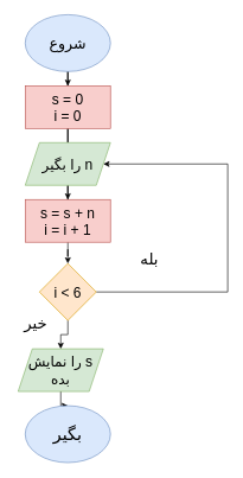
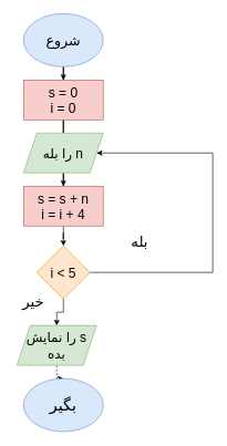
- <mxCell id="7" value="&lt;div style=&quot;direction: rtl;&quot;&gt;&lt;span style=&quot;background-color: initial;&quot;&gt;&lt;font style=&quot;font-size: 20px;&quot;&gt;n را بگیر&lt;/font&gt;&lt;/span&gt;&lt;/div&gt;" style="shape=parallelogram;perimeter=parallelogramPerimeter;whiteSpace=wrap;html=1;fixedSize=1;fillColor=#d5e8d4;strokeColor=#82b366;" vertex="1" parent="1"><mxGeometry x="35" y="200" width="120" height="60" as="geometry" /></mxCell>
+ <mxCell id="7" value="&lt;div style=&quot;direction: rtl;&quot;&gt;&lt;span style=&quot;background-color: initial;&quot;&gt;&lt;font style=&quot;font-size: 20px;&quot;&gt;n را بله&lt;/font&gt;&lt;/span&gt;&lt;/div&gt;" style="shape=parallelogram;perimeter=parallelogramPerimeter;whiteSpace=wrap;html=1;fixedSize=1;fillColor=#d5e8d4;strokeColor=#82b366;" vertex="1" parent="1"><mxGeometry x="35" y="200" width="120" height="60" as="geometry" /></mxCell>
- <mxCell id="9" value="&lt;font style=&quot;font-size: 20px;&quot;&gt;s = s + n&lt;br&gt;i = i + 1&lt;/font&gt;" style="rounded=0;whiteSpace=wrap;html=1;fillColor=#f8cecc;strokeColor=#b85450;" vertex="1" parent="1"><mxGeometry x="35" y="280" width="120" height="60" as="geometry" /></mxCell>
+ <mxCell id="9" value="&lt;font style=&quot;font-size: 20px;&quot;&gt;s = s + n&lt;br&gt;i = i + 4&lt;/font&gt;" style="rounded=0;whiteSpace=wrap;html=1;fillColor=#f8cecc;strokeColor=#b85450;" vertex="1" parent="1"><mxGeometry x="35" y="280" width="120" height="60" as="geometry" /></mxCell>
- <mxCell id="12" value="&lt;font style=&quot;font-size: 20px;&quot;&gt;i &amp;lt; 6&lt;/font&gt;" style="rhombus;whiteSpace=wrap;html=1;fillColor=#ffe6cc;strokeColor=#d79b00;" vertex="1" parent="1"><mxGeometry x="55" y="370" width="80" height="80" as="geometry" /></mxCell>
+ <mxCell id="12" value="&lt;font style=&quot;font-size: 20px;&quot;&gt;i &amp;lt; 5&lt;/font&gt;" style="rhombus;whiteSpace=wrap;html=1;fillColor=#ffe6cc;strokeColor=#d79b00;" vertex="1" parent="1"><mxGeometry x="55" y="370" width="80" height="80" as="geometry" /></mxCell>
- <mxCell id="14" value="" style="edgeStyle=orthogonalEdgeStyle;rounded=0;orthogonalLoop=1;jettySize=auto;html=1;" edge="1" parent="1" source="15" target="16"><mxGeometry relative="1" as="geometry" /></mxCell>
+ <mxCell id="14" value="" style="edgeStyle=orthogonalEdgeStyle;rounded=0;orthogonalLoop=1;jettySize=auto;html=1;dashed=1;" edge="1" parent="1" source="15" target="16"><mxGeometry relative="1" as="geometry" /></mxCell>
